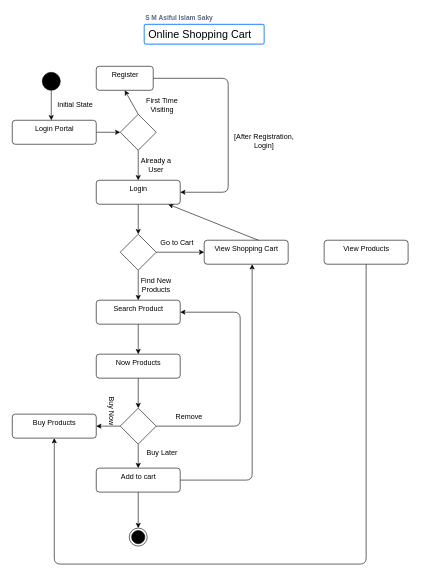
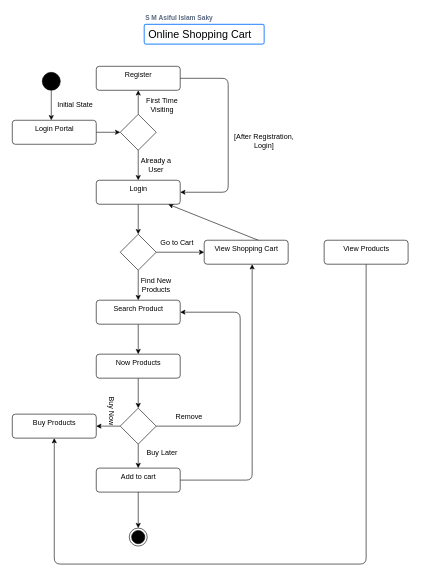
- <mxCell id="19" value="Register" style="html=1;align=center;verticalAlign=top;rounded=1;absoluteArcSize=1;arcSize=10;dashed=0;" parent="1" vertex="1"><mxGeometry x="160" y="110" width="95" height="40" as="geometry" /></mxCell>
+ <mxCell id="19" value="Register" style="html=1;align=center;verticalAlign=top;rounded=1;absoluteArcSize=1;arcSize=10;dashed=0;" parent="1" vertex="1"><mxGeometry x="160" y="110" width="140" height="40" as="geometry" /></mxCell>
